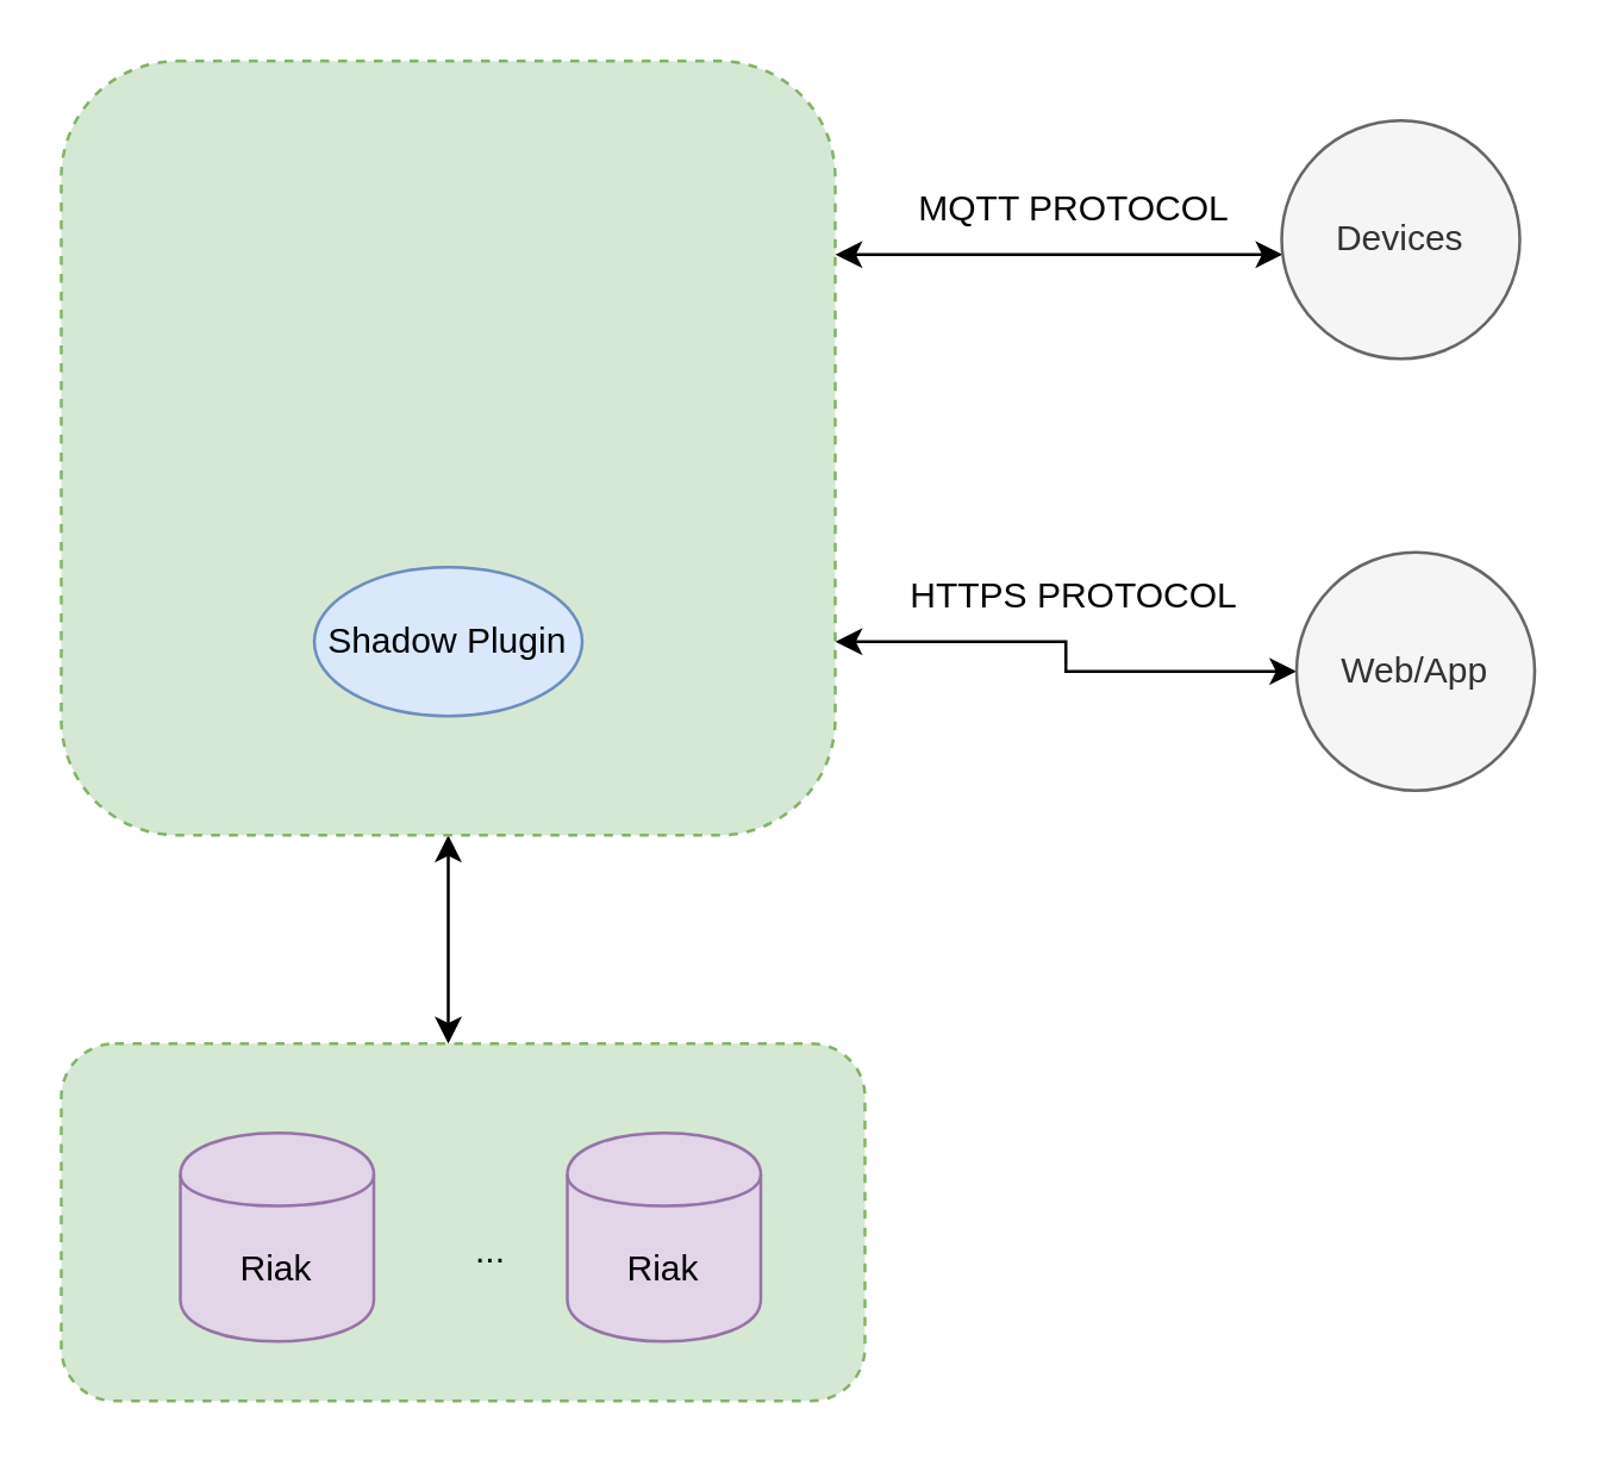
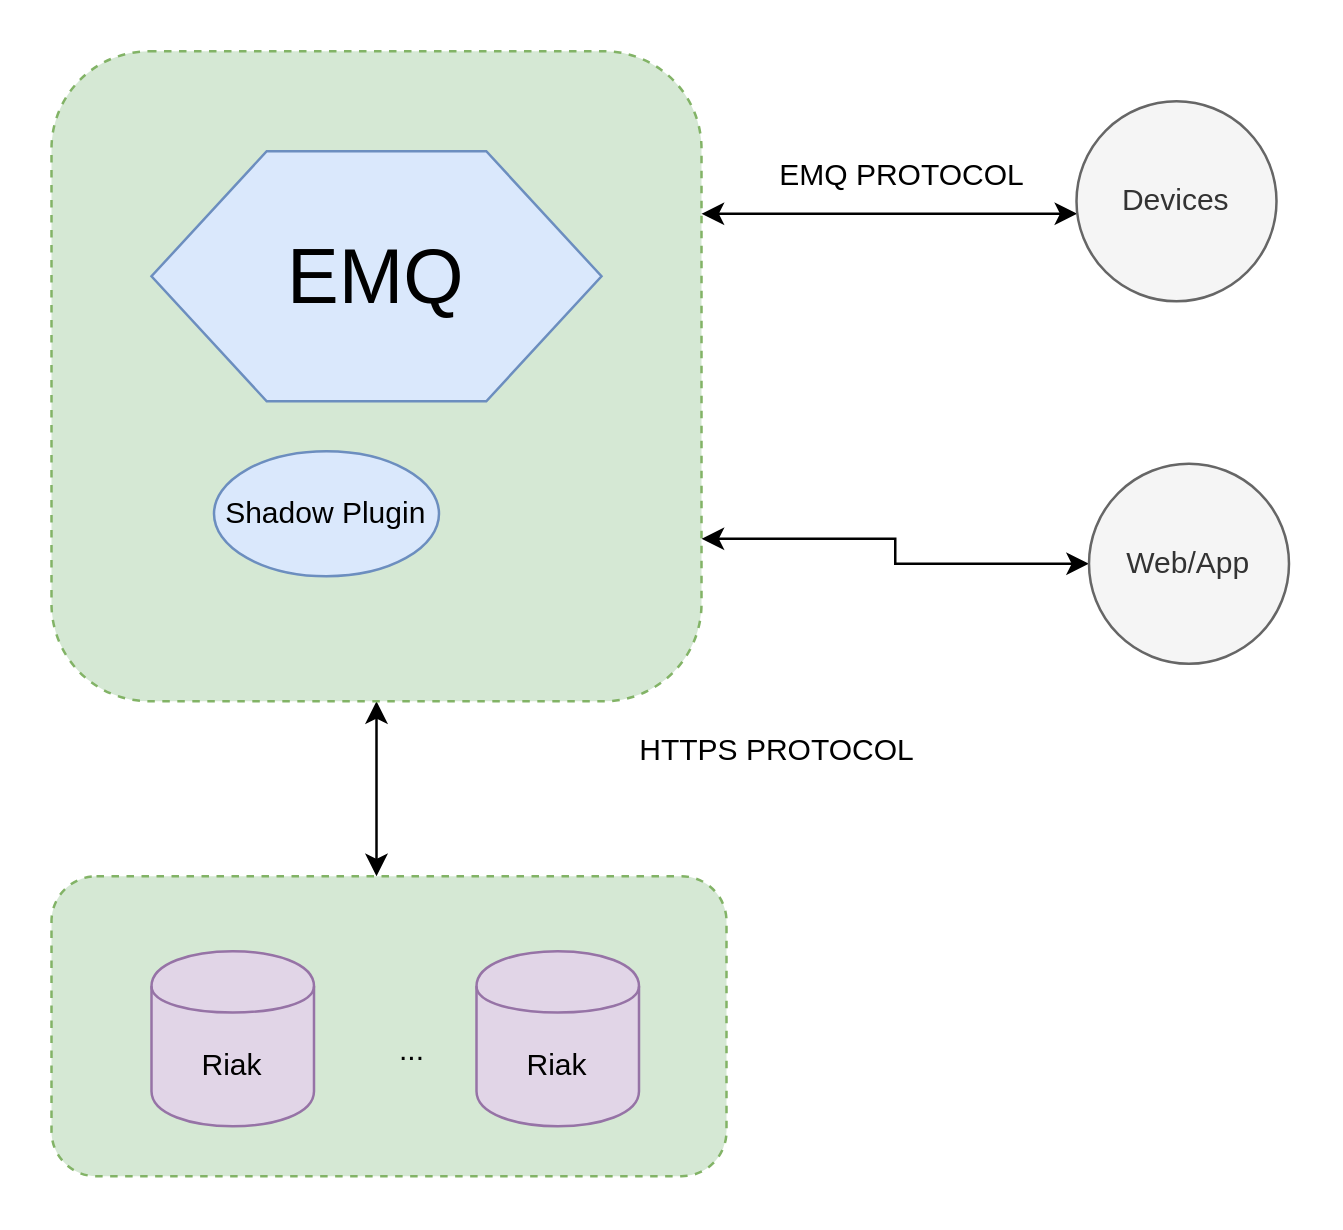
- <mxCell id="12" value="MQTT PROTOCOL" style="text;html=1;align=center;verticalAlign=middle;resizable=0;points=[];;autosize=1;" parent="1" vertex="1"><mxGeometry x="300" y="60" width="120" height="20" as="geometry" /></mxCell>
+ <mxCell id="12" value="EMQ PROTOCOL" style="text;html=1;align=center;verticalAlign=middle;resizable=0;points=[];;autosize=1;" parent="1" vertex="1"><mxGeometry x="300" y="60" width="120" height="20" as="geometry" /></mxCell>
+ <mxCell id="5" value="&lt;font style=&quot;font-size: 31px&quot;&gt;EMQ&lt;/font&gt;" style="shape=hexagon;perimeter=hexagonPerimeter2;whiteSpace=wrap;html=1;fillColor=#dae8fc;strokeColor=#6c8ebf;size=0.256;" parent="1" vertex="1"><mxGeometry x="60" y="60" width="180" height="100" as="geometry" /></mxCell>
- <mxCell id="13" value="HTTPS PROTOCOL" style="text;html=1;align=center;verticalAlign=middle;resizable=0;points=[];;autosize=1;" parent="1" vertex="1"><mxGeometry x="295" y="190" width="130" height="20" as="geometry" /></mxCell>
+ <mxCell id="13" value="HTTPS PROTOCOL" style="text;html=1;align=center;verticalAlign=middle;resizable=0;points=[];;autosize=1;" parent="1" vertex="1"><mxGeometry x="245" y="290" width="130" height="20" as="geometry" /></mxCell>
- <mxCell id="6" value="Shadow Plugin" style="ellipse;whiteSpace=wrap;html=1;fillColor=#dae8fc;strokeColor=#6c8ebf;" parent="1" vertex="1"><mxGeometry x="105" y="190" width="90" height="50" as="geometry" /></mxCell>
+ <mxCell id="6" value="Shadow Plugin" style="ellipse;whiteSpace=wrap;html=1;fillColor=#dae8fc;strokeColor=#6c8ebf;" parent="1" vertex="1"><mxGeometry x="85" y="180" width="90" height="50" as="geometry" /></mxCell>
